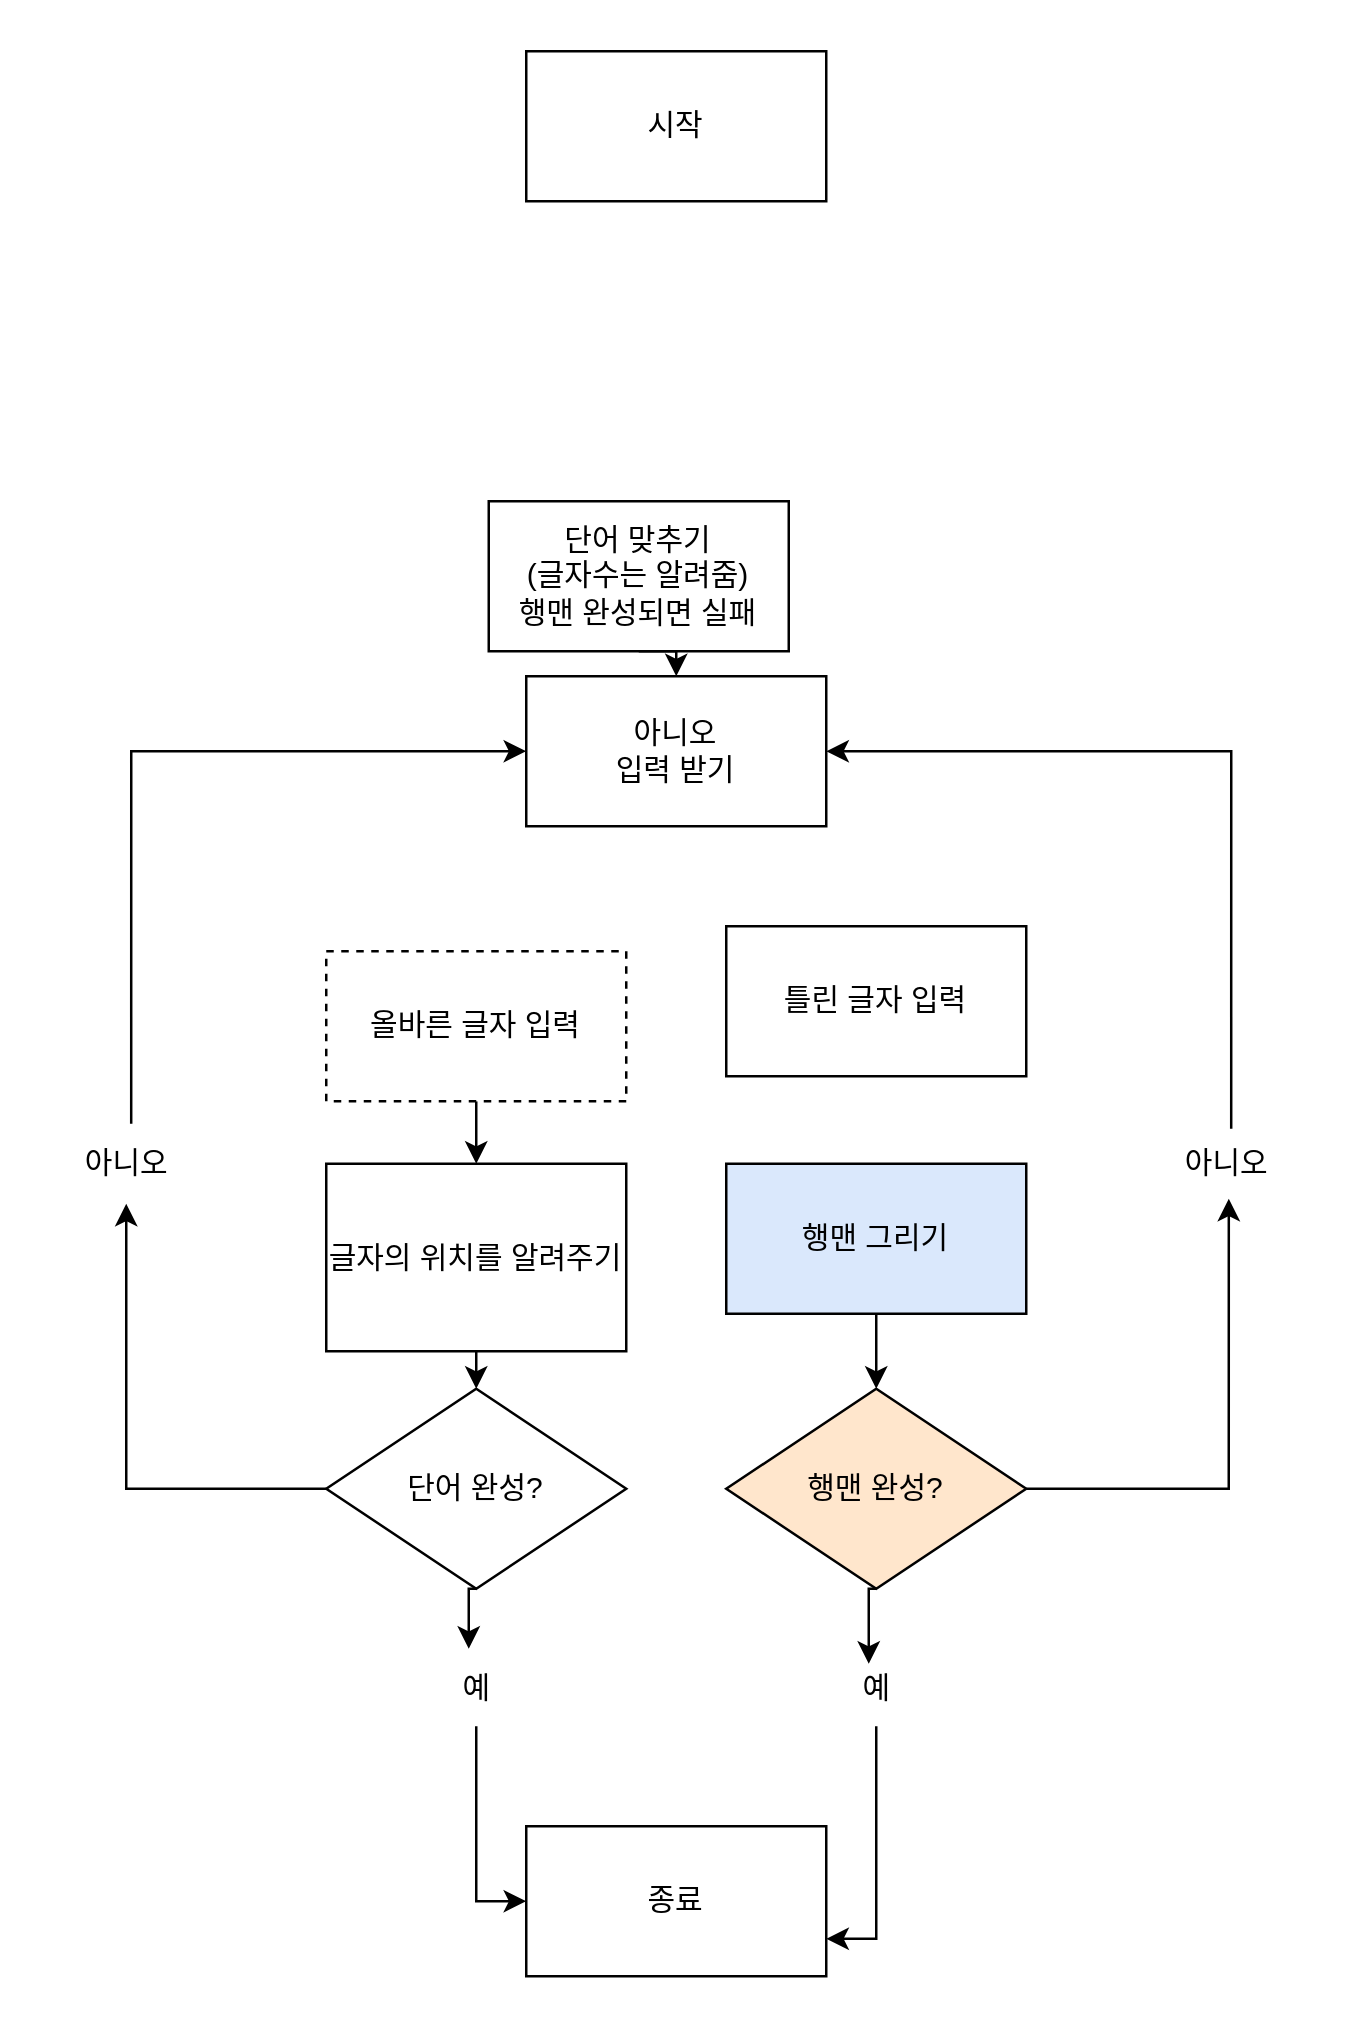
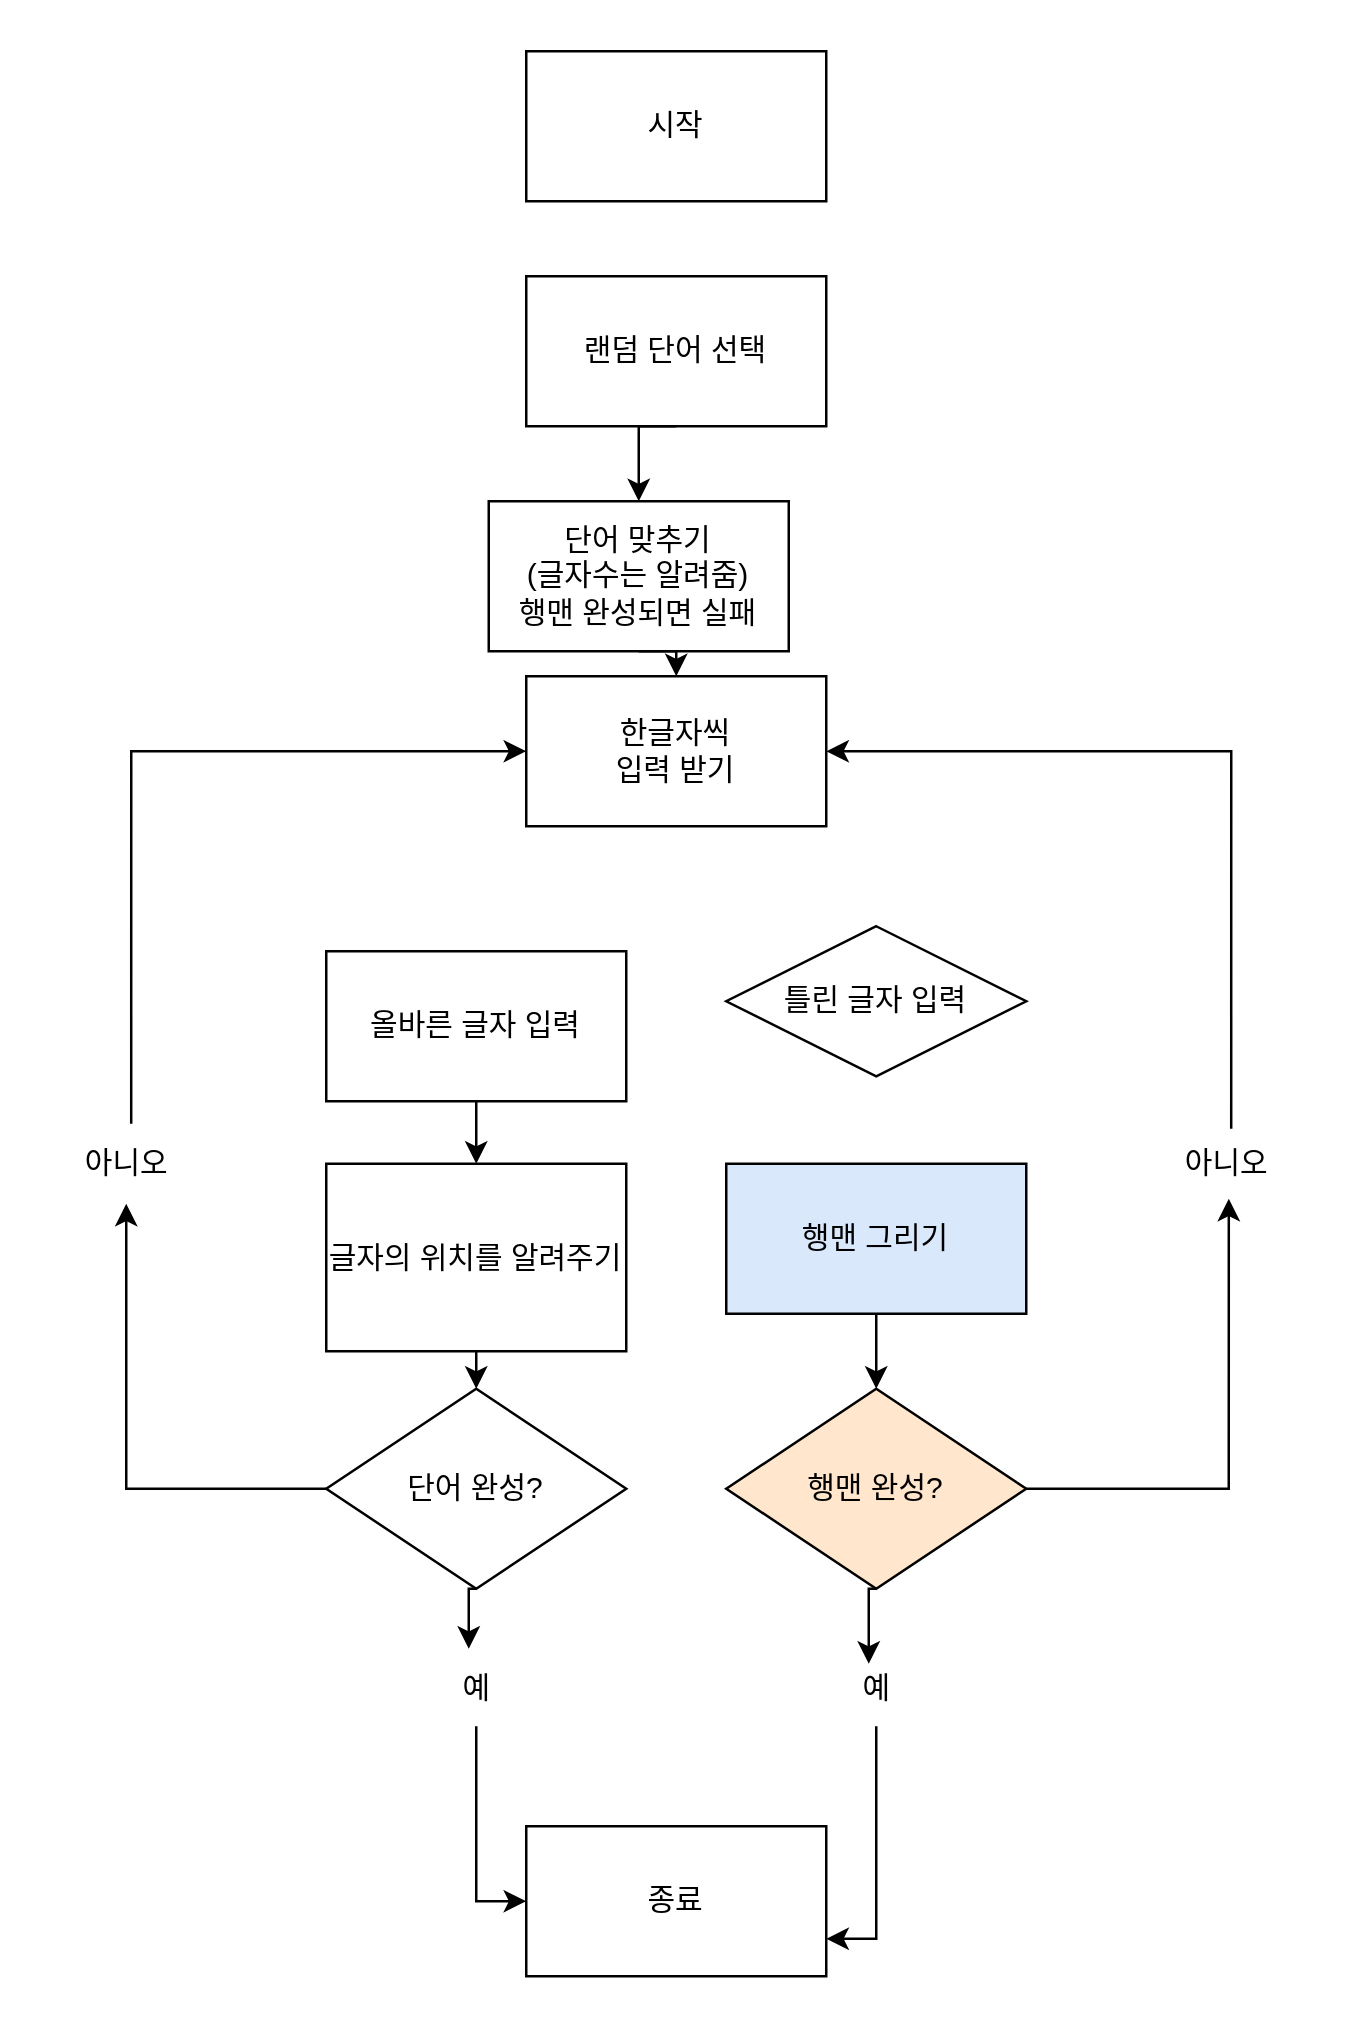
+ <mxCell id="15" value="랜덤 단어 선택" style="rounded=0;whiteSpace=wrap;html=1;" vertex="1" parent="1"><mxGeometry x="210" y="110" width="120" height="60" as="geometry" /></mxCell>
+ <mxCell id="14" style="edgeStyle=orthogonalEdgeStyle;rounded=0;orthogonalLoop=1;jettySize=auto;html=1;exitX=0.5;exitY=1;exitDx=0;exitDy=0;entryX=0.5;entryY=0;entryDx=0;entryDy=0;" edge="1" parent="1" source="15" target="3"><mxGeometry relative="1" as="geometry" /></mxCell>
- <mxCell id="4" value="아니오&lt;div&gt;입력 받기&lt;/div&gt;" style="rounded=0;whiteSpace=wrap;html=1;" vertex="1" parent="1"><mxGeometry x="210" y="270" width="120" height="60" as="geometry" /></mxCell>
+ <mxCell id="4" value="한글자씩&lt;div&gt;입력 받기&lt;/div&gt;" style="rounded=0;whiteSpace=wrap;html=1;" vertex="1" parent="1"><mxGeometry x="210" y="270" width="120" height="60" as="geometry" /></mxCell>
- <mxCell id="5" value="틀린 글자 입력" style="rounded=0;whiteSpace=wrap;html=1;" vertex="1" parent="1"><mxGeometry x="290" y="370" width="120" height="60" as="geometry" /></mxCell>
+ <mxCell id="5" value="틀린 글자 입력" style="rhombus;whiteSpace=wrap;html=1;" vertex="1" parent="1"><mxGeometry x="290" y="370" width="120" height="60" as="geometry" /></mxCell>
- <mxCell id="7" value="올바른 글자 입력" style="rounded=0;whiteSpace=wrap;html=1;dashed=1;" vertex="1" parent="1"><mxGeometry x="130" y="380" width="120" height="60" as="geometry" /></mxCell>
+ <mxCell id="7" value="올바른 글자 입력" style="rounded=0;whiteSpace=wrap;html=1;" vertex="1" parent="1"><mxGeometry x="130" y="380" width="120" height="60" as="geometry" /></mxCell>
